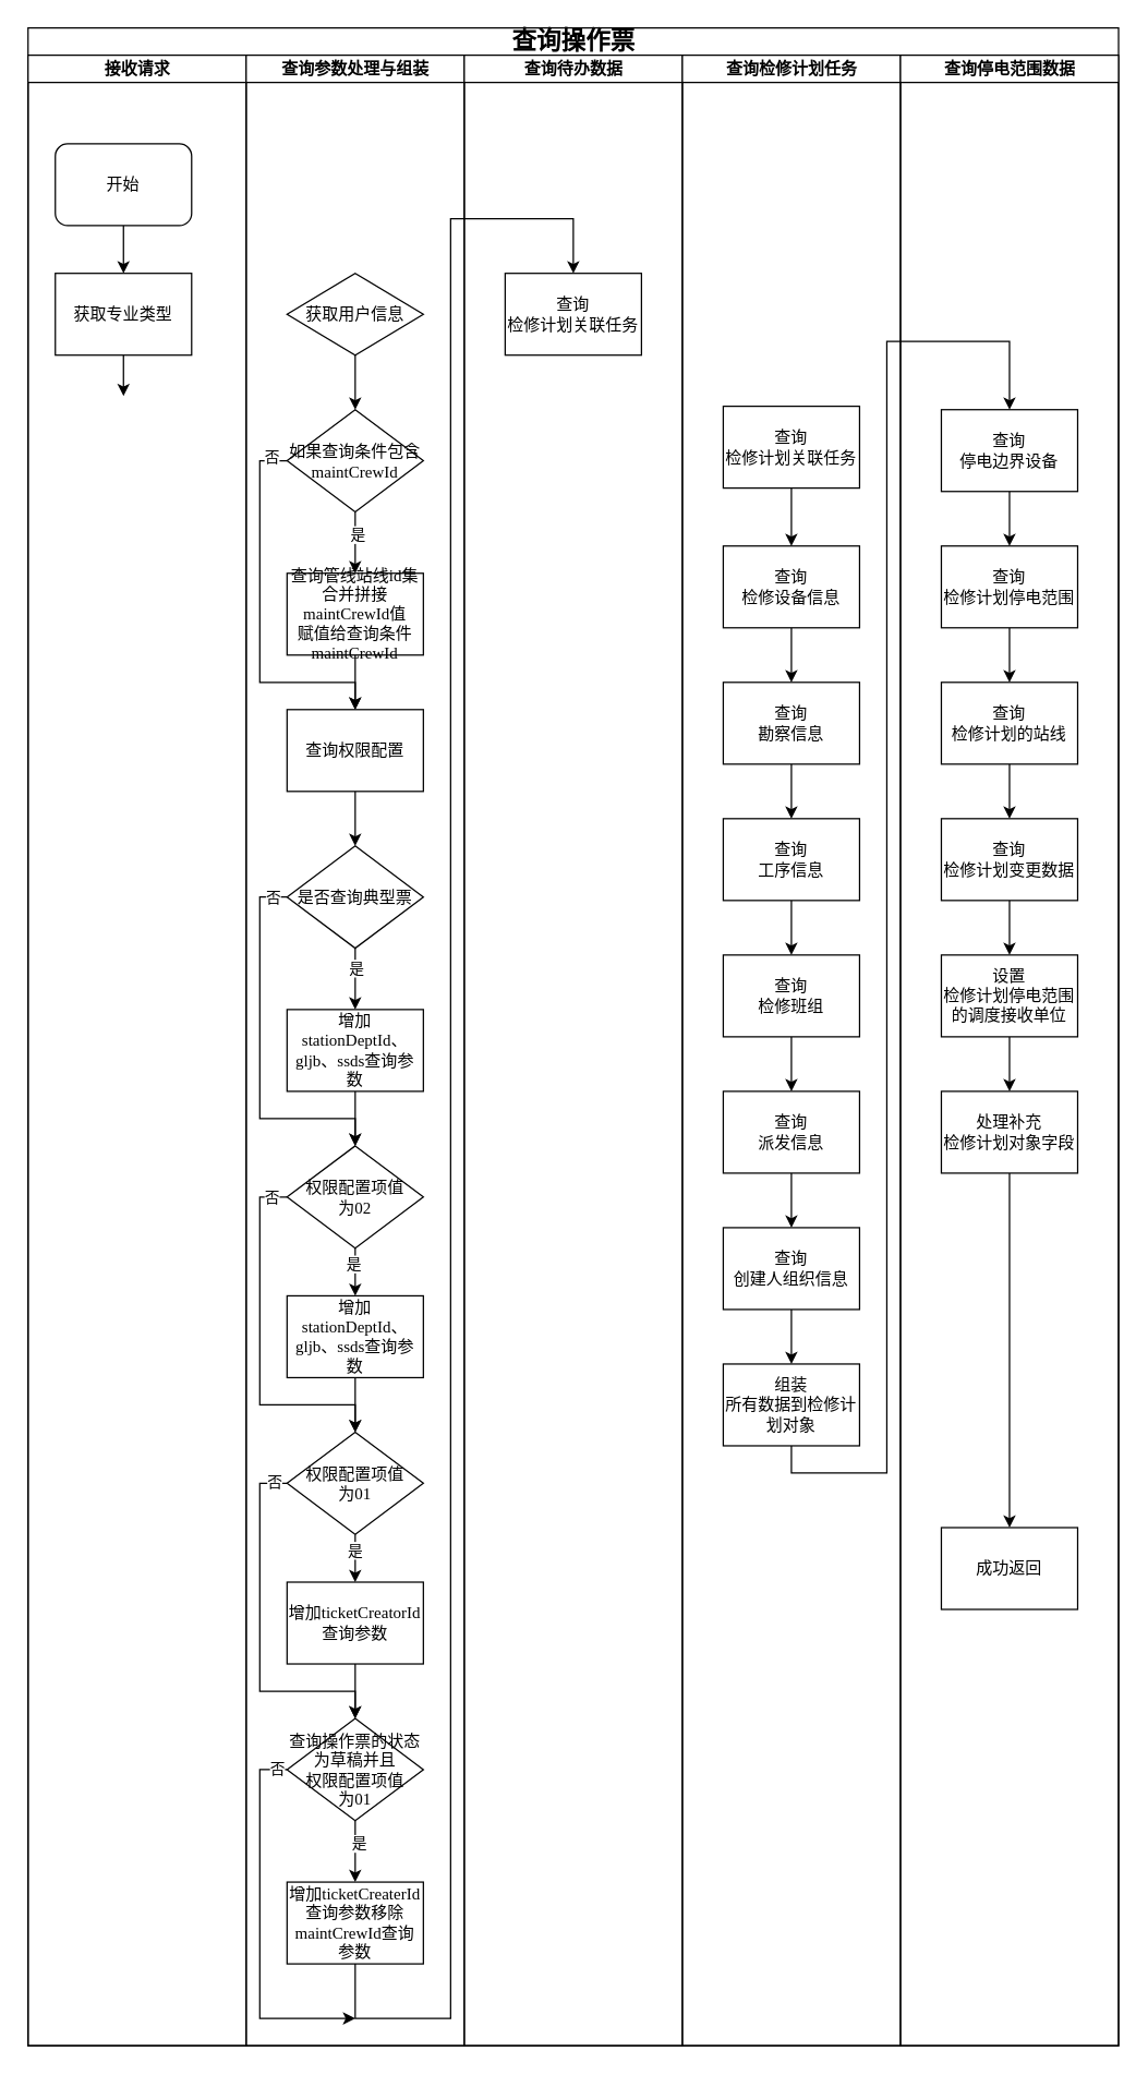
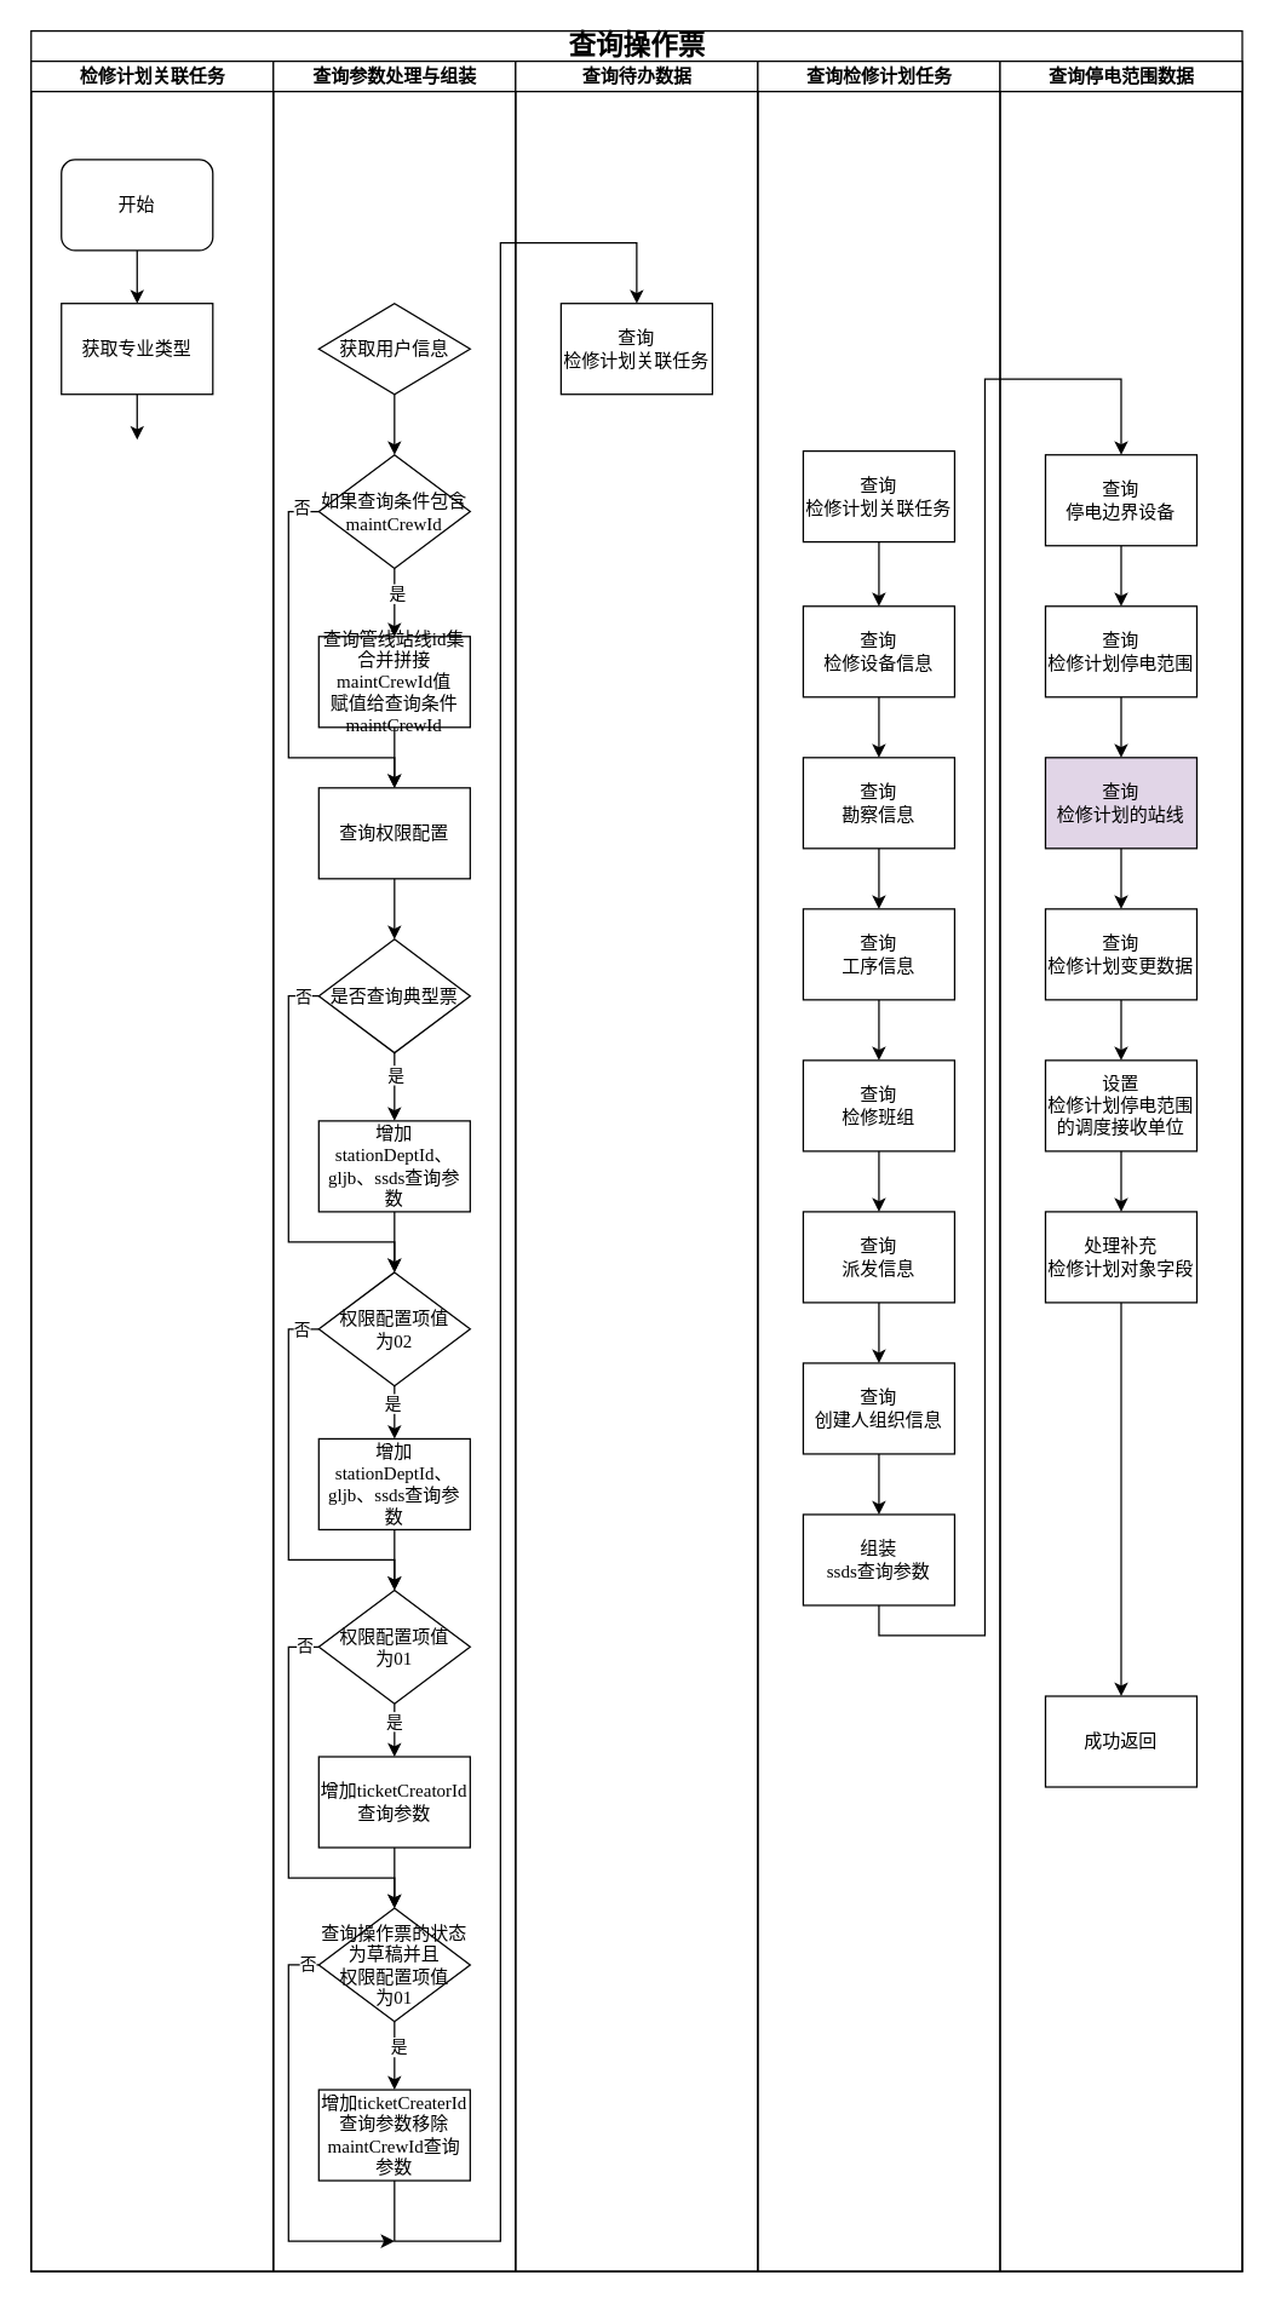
- <mxCell id="3" value="接收请求" style="swimlane;html=1;startSize=20;" vertex="1" parent="2"><mxGeometry y="20" width="160" height="1460" as="geometry"><mxRectangle y="20" width="40" height="730" as="alternateBounds" /></mxGeometry></mxCell>
+ <mxCell id="3" value="检修计划关联任务" style="swimlane;html=1;startSize=20;" vertex="1" parent="2"><mxGeometry y="20" width="160" height="1460" as="geometry"><mxRectangle y="20" width="40" height="730" as="alternateBounds" /></mxGeometry></mxCell>
- <mxCell id="70" value="&lt;div&gt;&lt;span style=&quot;font-size: 12px;&quot;&gt;查询&lt;/span&gt;&lt;/div&gt;&lt;div&gt;&lt;span style=&quot;font-size: 12px;&quot;&gt;检修计划的站线&lt;/span&gt;&lt;/div&gt;" style="whiteSpace=wrap;html=1;fontSize=8;fontFamily=Verdana;rounded=0;shadow=0;labelBackgroundColor=none;strokeWidth=1;" vertex="1" parent="65"><mxGeometry x="30" y="460" width="100" height="60" as="geometry" /></mxCell>
+ <mxCell id="70" value="&lt;div&gt;&lt;span style=&quot;font-size: 12px;&quot;&gt;查询&lt;/span&gt;&lt;/div&gt;&lt;div&gt;&lt;span style=&quot;font-size: 12px;&quot;&gt;检修计划的站线&lt;/span&gt;&lt;/div&gt;" style="whiteSpace=wrap;html=1;fontSize=8;fontFamily=Verdana;rounded=0;shadow=0;labelBackgroundColor=none;strokeWidth=1;fillColor=#e1d5e7;" vertex="1" parent="65"><mxGeometry x="30" y="460" width="100" height="60" as="geometry" /></mxCell>
- <mxCell id="64" value="&lt;span style=&quot;font-size: 12px;&quot;&gt;组装&lt;/span&gt;&lt;div&gt;&lt;span style=&quot;font-size: 12px;&quot;&gt;所有数据到检修计划对象&lt;/span&gt;&lt;/div&gt;" style="whiteSpace=wrap;html=1;fontSize=8;fontFamily=Verdana;rounded=0;shadow=0;labelBackgroundColor=none;strokeWidth=1;" vertex="1" parent="49"><mxGeometry x="30" y="960" width="100" height="60" as="geometry" /></mxCell>
+ <mxCell id="64" value="&lt;span style=&quot;font-size: 12px;&quot;&gt;组装&lt;/span&gt;&lt;div&gt;&lt;span style=&quot;font-size: 12px;&quot;&gt;ssds查询参数&lt;/span&gt;&lt;/div&gt;" style="whiteSpace=wrap;html=1;fontSize=8;fontFamily=Verdana;rounded=0;shadow=0;labelBackgroundColor=none;strokeWidth=1;" vertex="1" parent="49"><mxGeometry x="30" y="960" width="100" height="60" as="geometry" /></mxCell>
